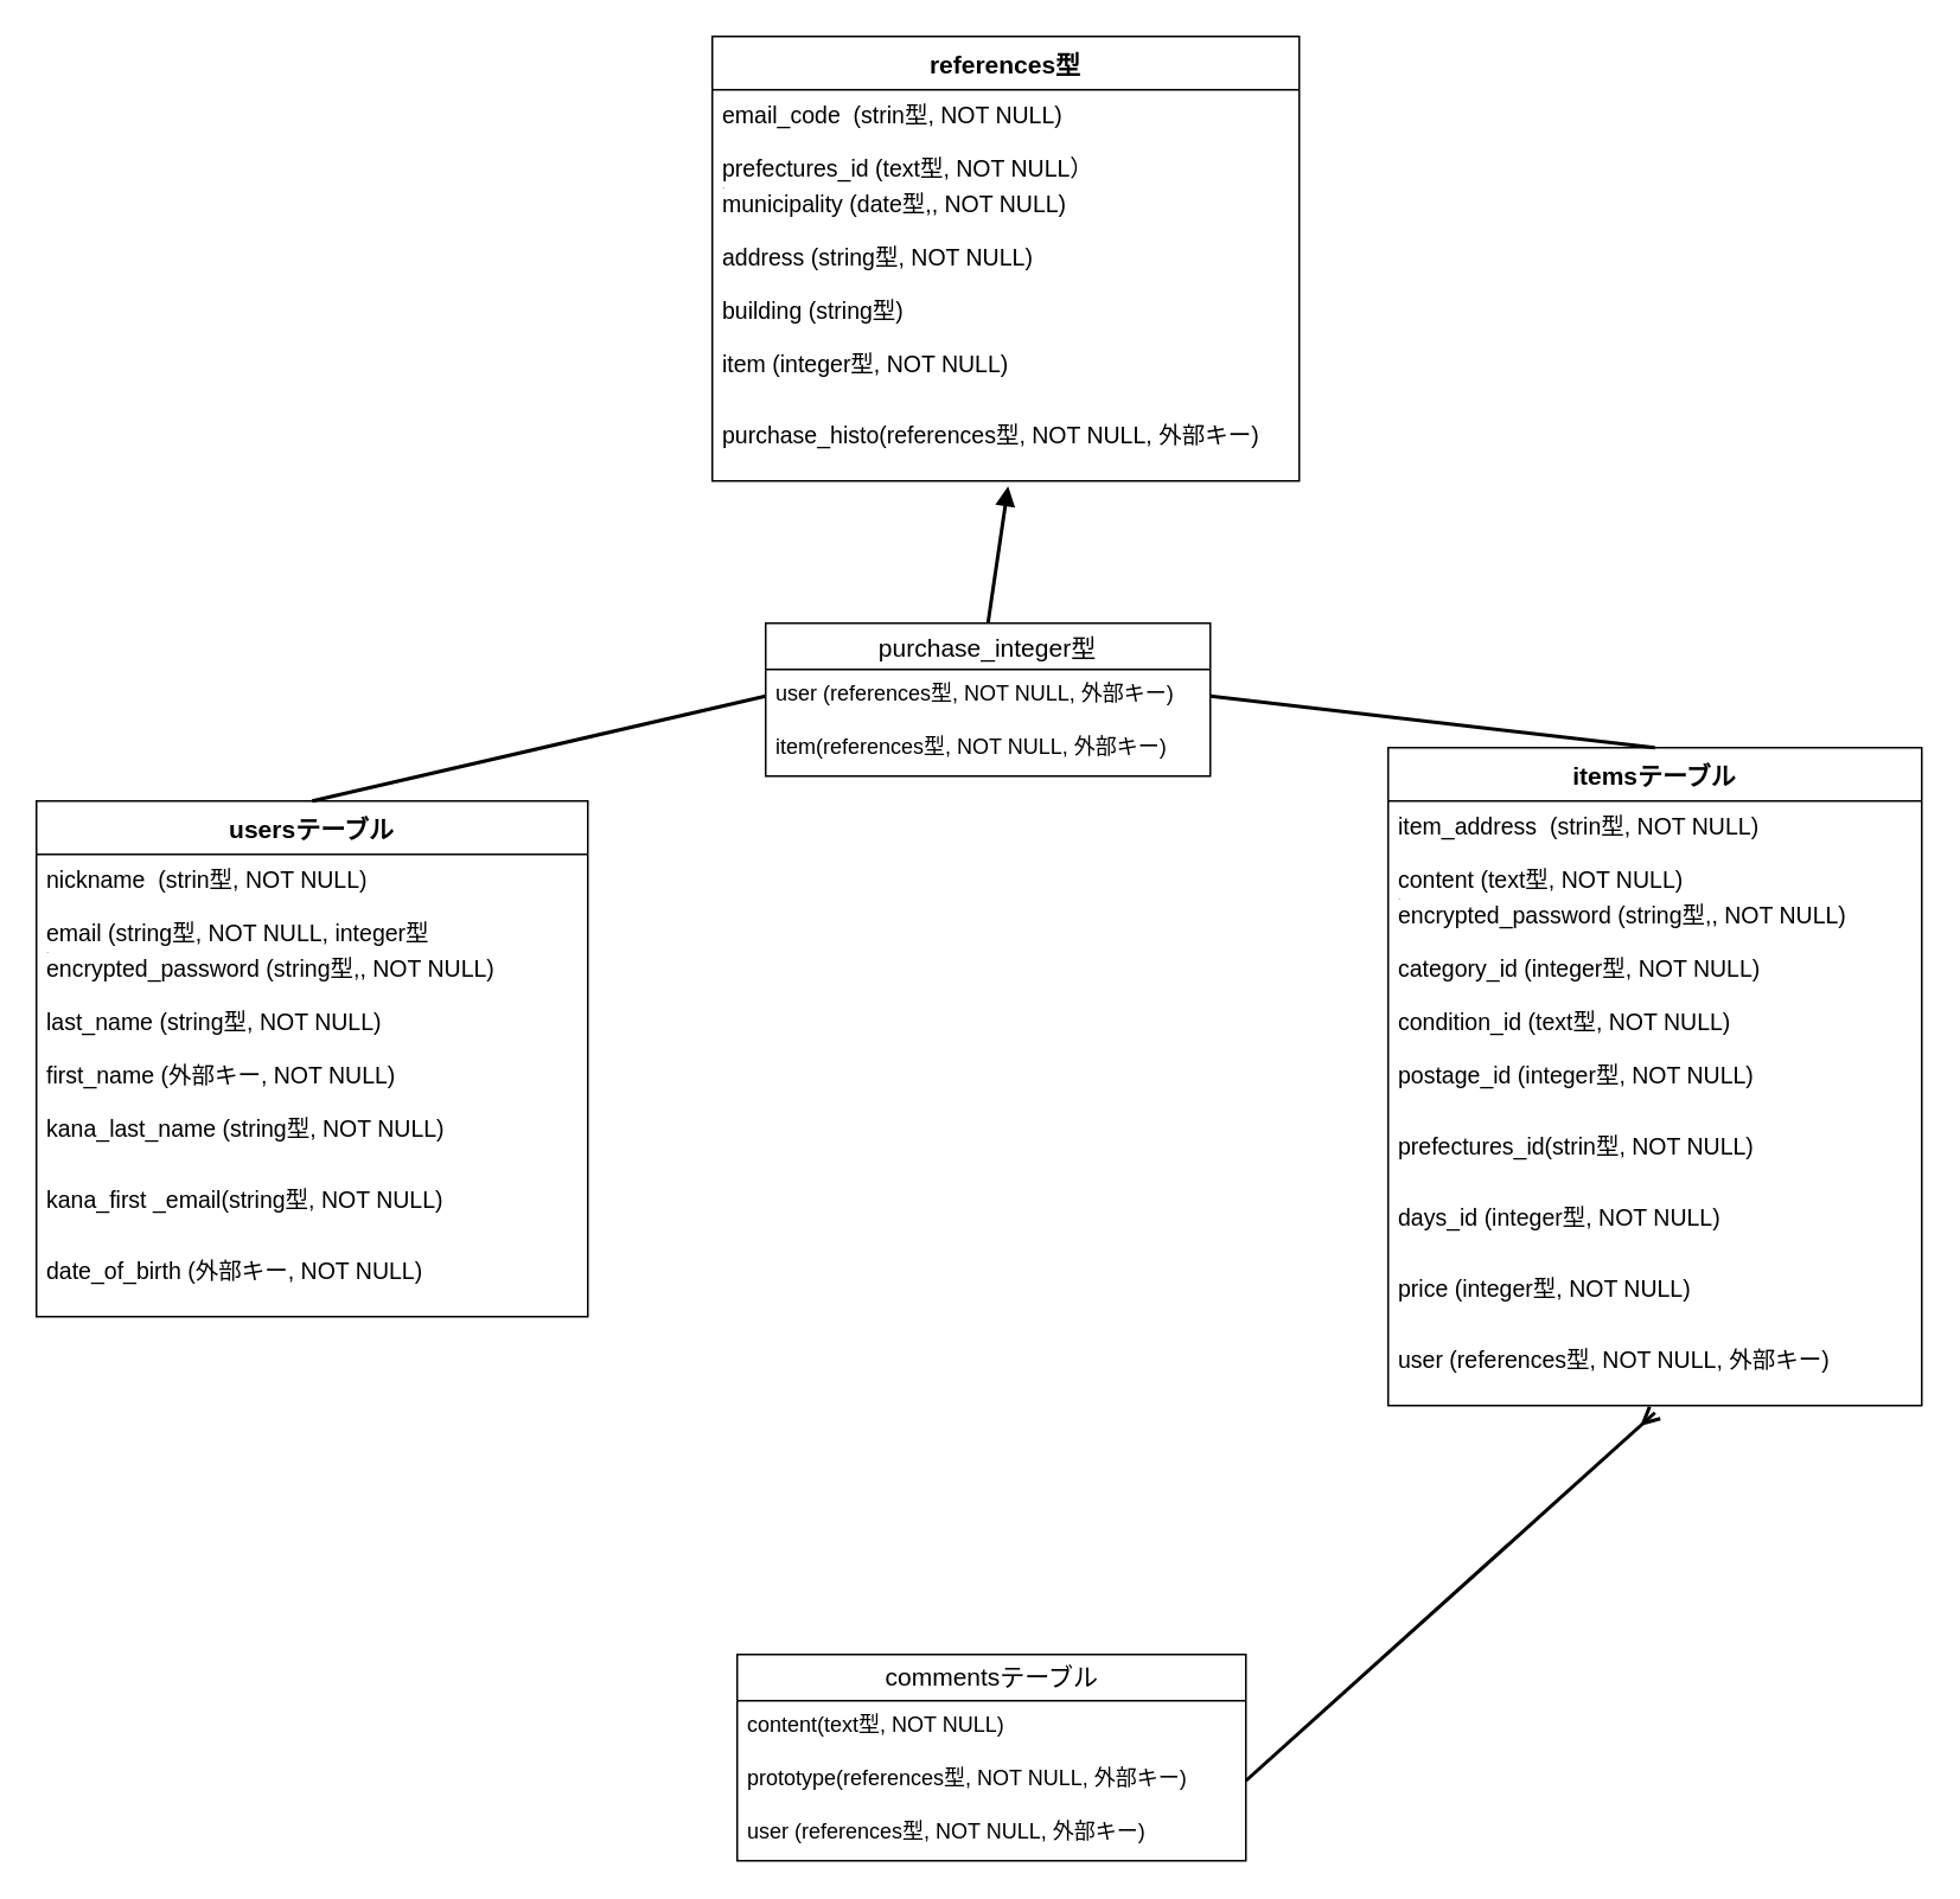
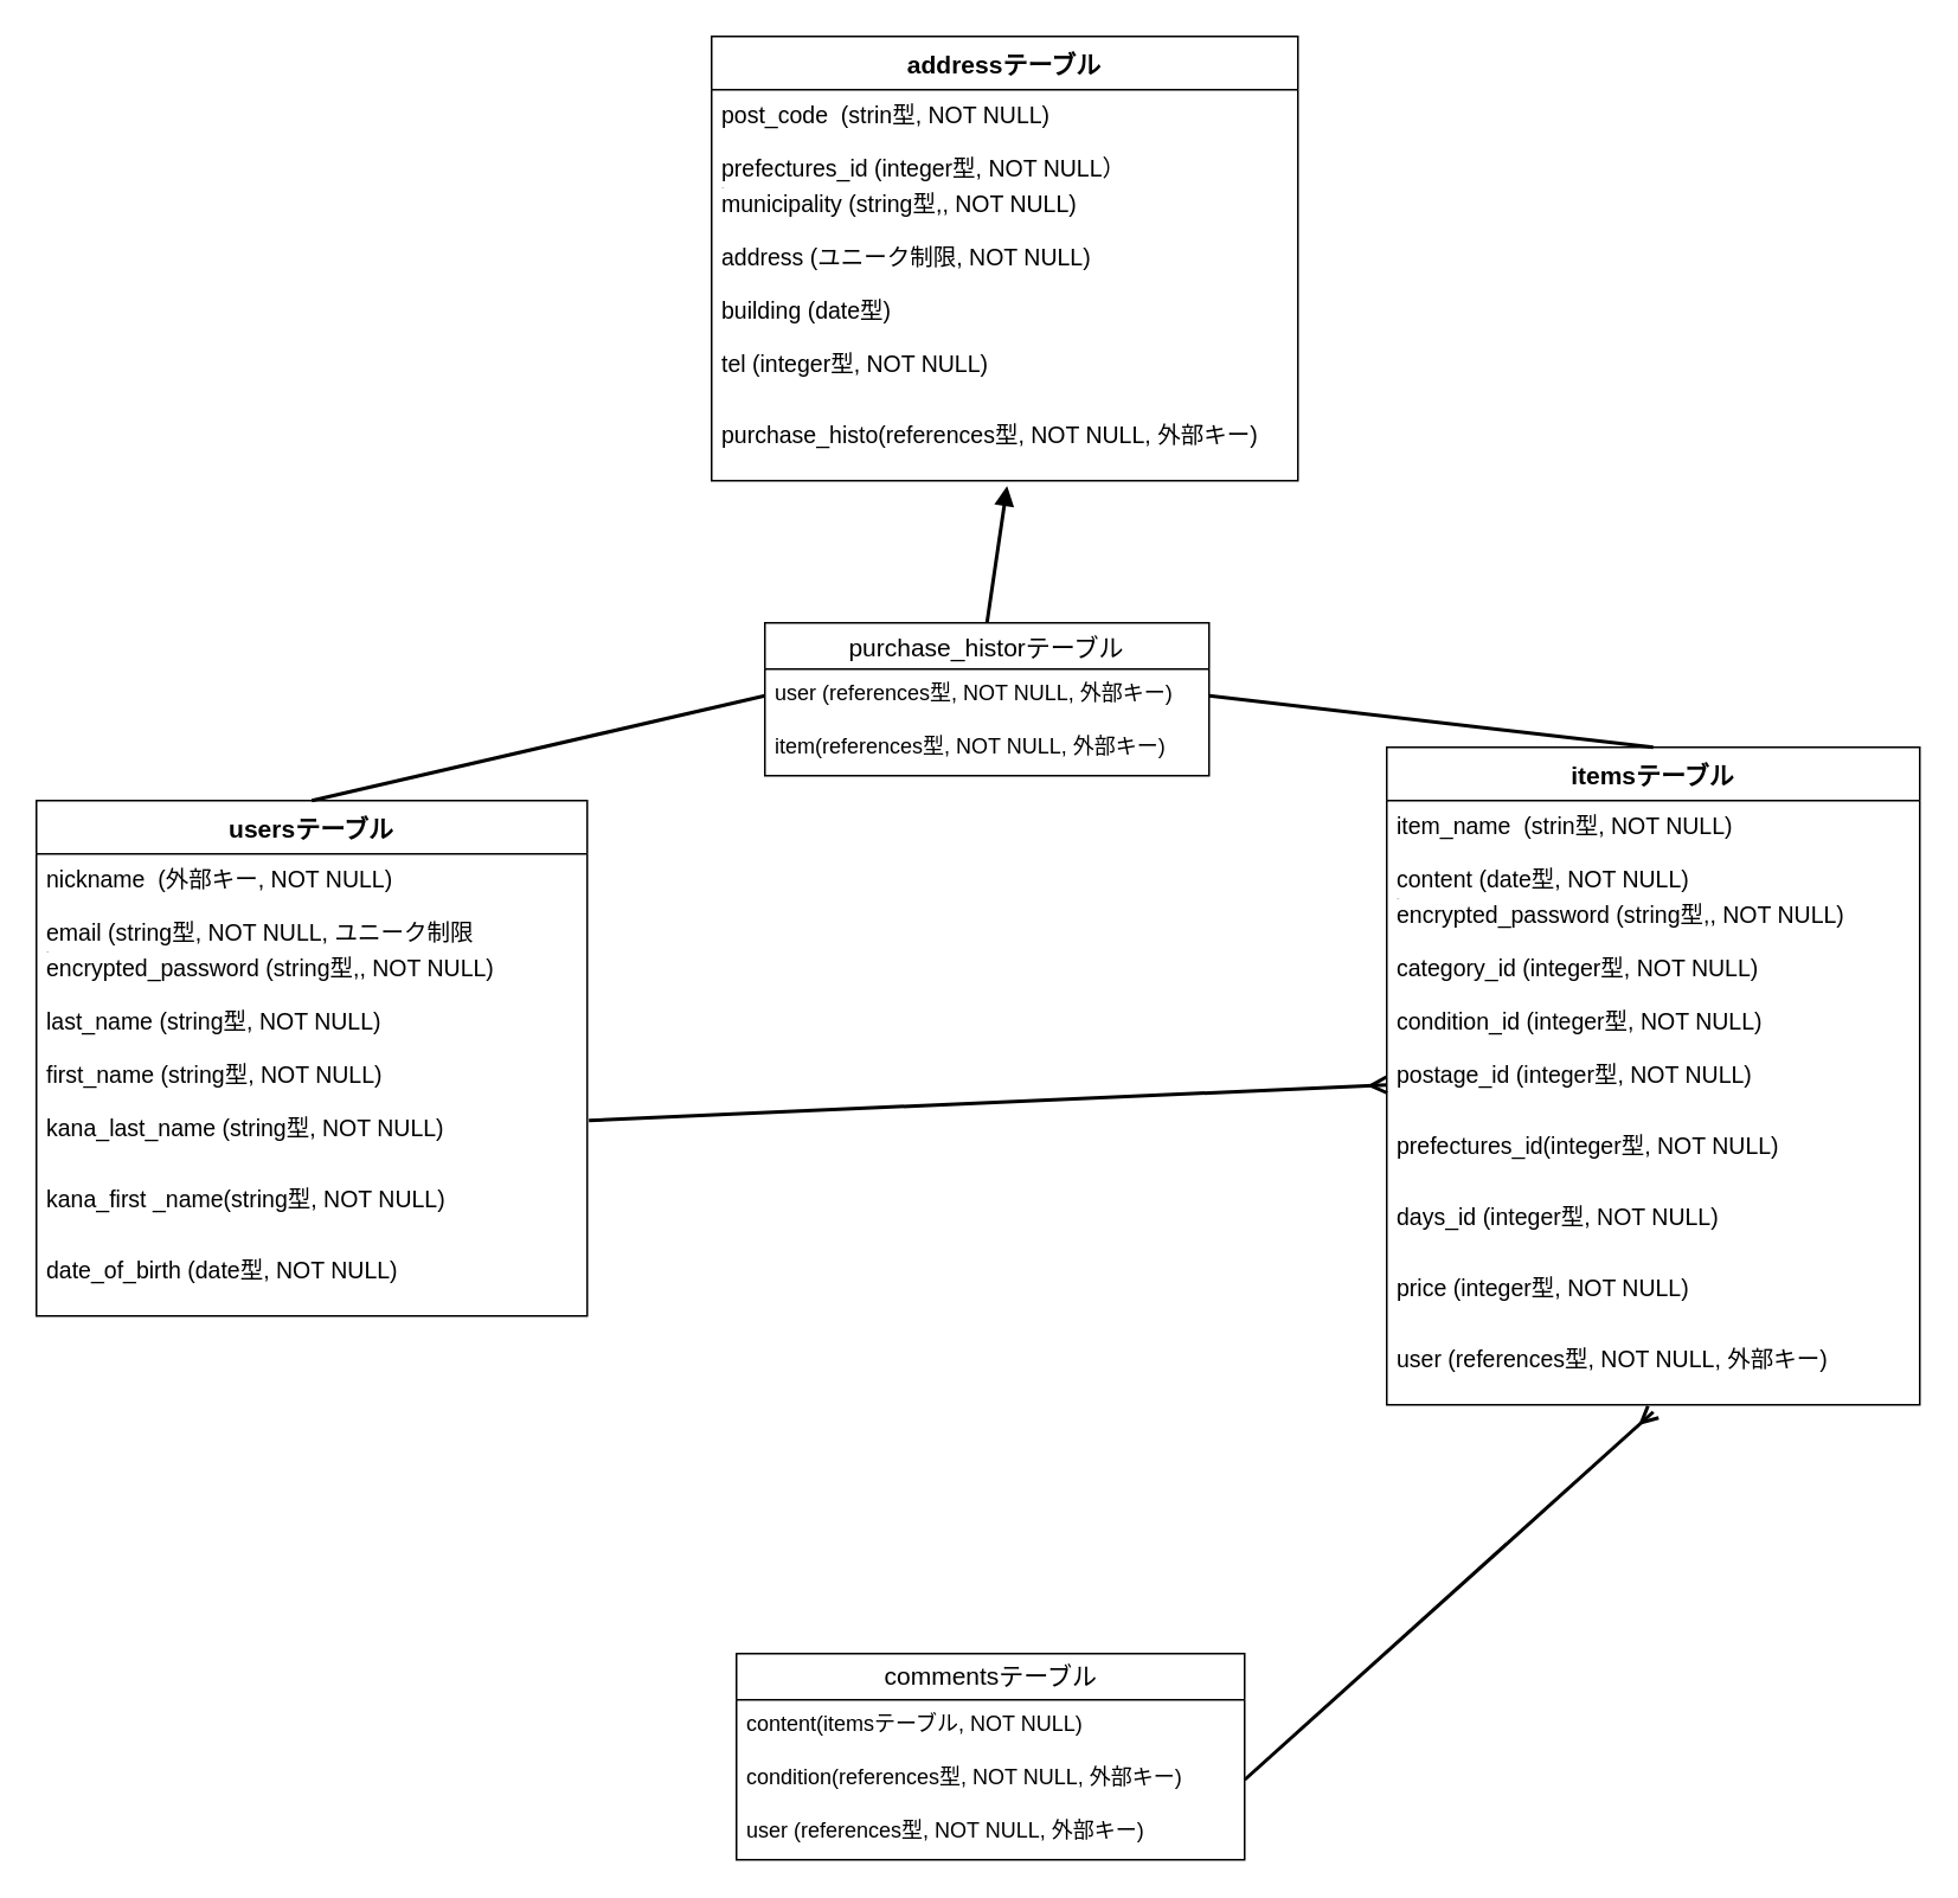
- <mxCell id="23" value="references型" style="swimlane;fontStyle=1;childLayout=stackLayout;horizontal=1;startSize=30;horizontalStack=0;resizeParent=1;resizeParentMax=0;resizeLast=0;collapsible=1;marginBottom=0;align=center;fontSize=14;" vertex="1" parent="1"><mxGeometry x="400" y="20" width="330" height="250" as="geometry" /></mxCell>
+ <mxCell id="23" value="addressテーブル" style="swimlane;fontStyle=1;childLayout=stackLayout;horizontal=1;startSize=30;horizontalStack=0;resizeParent=1;resizeParentMax=0;resizeLast=0;collapsible=1;marginBottom=0;align=center;fontSize=14;" vertex="1" parent="1"><mxGeometry x="400" y="20" width="330" height="250" as="geometry" /></mxCell>
- <mxCell id="24" value="email_code  (strin型, NOT NULL)" style="text;strokeColor=none;fillColor=none;spacingLeft=4;spacingRight=4;overflow=hidden;rotatable=0;points=[[0,0.5],[1,0.5]];portConstraint=eastwest;fontSize=13;" vertex="1" parent="23"><mxGeometry y="30" width="330" height="30" as="geometry" /></mxCell>
+ <mxCell id="24" value="post_code  (strin型, NOT NULL)" style="text;strokeColor=none;fillColor=none;spacingLeft=4;spacingRight=4;overflow=hidden;rotatable=0;points=[[0,0.5],[1,0.5]];portConstraint=eastwest;fontSize=13;" vertex="1" parent="23"><mxGeometry y="30" width="330" height="30" as="geometry" /></mxCell>
- <mxCell id="25" value="prefectures_id (text型, NOT NULL）&#10;)" style="text;strokeColor=none;fillColor=none;spacingLeft=4;spacingRight=4;overflow=hidden;rotatable=0;points=[[0,0.5],[1,0.5]];portConstraint=eastwest;fontSize=13;" vertex="1" parent="23"><mxGeometry y="60" width="330" height="20" as="geometry" /></mxCell>
+ <mxCell id="25" value="prefectures_id (integer型, NOT NULL）&#10;)" style="text;strokeColor=none;fillColor=none;spacingLeft=4;spacingRight=4;overflow=hidden;rotatable=0;points=[[0,0.5],[1,0.5]];portConstraint=eastwest;fontSize=13;" vertex="1" parent="23"><mxGeometry y="60" width="330" height="20" as="geometry" /></mxCell>
- <mxCell id="26" value="municipality (date型,, NOT NULL)" style="text;strokeColor=none;fillColor=none;spacingLeft=4;spacingRight=4;overflow=hidden;rotatable=0;points=[[0,0.5],[1,0.5]];portConstraint=eastwest;fontSize=13;" vertex="1" parent="23"><mxGeometry y="80" width="330" height="30" as="geometry" /></mxCell>
+ <mxCell id="26" value="municipality (string型,, NOT NULL)" style="text;strokeColor=none;fillColor=none;spacingLeft=4;spacingRight=4;overflow=hidden;rotatable=0;points=[[0,0.5],[1,0.5]];portConstraint=eastwest;fontSize=13;" vertex="1" parent="23"><mxGeometry y="80" width="330" height="30" as="geometry" /></mxCell>
- <mxCell id="27" value="address (string型, NOT NULL)" style="text;strokeColor=none;fillColor=none;spacingLeft=4;spacingRight=4;overflow=hidden;rotatable=0;points=[[0,0.5],[1,0.5]];portConstraint=eastwest;fontSize=13;" vertex="1" parent="23"><mxGeometry y="110" width="330" height="30" as="geometry" /></mxCell>
+ <mxCell id="27" value="address (ユニーク制限, NOT NULL)" style="text;strokeColor=none;fillColor=none;spacingLeft=4;spacingRight=4;overflow=hidden;rotatable=0;points=[[0,0.5],[1,0.5]];portConstraint=eastwest;fontSize=13;" vertex="1" parent="23"><mxGeometry y="110" width="330" height="30" as="geometry" /></mxCell>
- <mxCell id="28" value="building (string型)" style="text;strokeColor=none;fillColor=none;spacingLeft=4;spacingRight=4;overflow=hidden;rotatable=0;points=[[0,0.5],[1,0.5]];portConstraint=eastwest;fontSize=13;" vertex="1" parent="23"><mxGeometry y="140" width="330" height="30" as="geometry" /></mxCell>
+ <mxCell id="28" value="building (date型)" style="text;strokeColor=none;fillColor=none;spacingLeft=4;spacingRight=4;overflow=hidden;rotatable=0;points=[[0,0.5],[1,0.5]];portConstraint=eastwest;fontSize=13;" vertex="1" parent="23"><mxGeometry y="140" width="330" height="30" as="geometry" /></mxCell>
- <mxCell id="29" value="item (integer型, NOT NULL)" style="text;strokeColor=none;fillColor=none;spacingLeft=4;spacingRight=4;overflow=hidden;rotatable=0;points=[[0,0.5],[1,0.5]];portConstraint=eastwest;fontSize=13;" vertex="1" parent="23"><mxGeometry y="170" width="330" height="40" as="geometry" /></mxCell>
+ <mxCell id="29" value="tel (integer型, NOT NULL)" style="text;strokeColor=none;fillColor=none;spacingLeft=4;spacingRight=4;overflow=hidden;rotatable=0;points=[[0,0.5],[1,0.5]];portConstraint=eastwest;fontSize=13;" vertex="1" parent="23"><mxGeometry y="170" width="330" height="40" as="geometry" /></mxCell>
- <mxCell id="38" value="purchase_integer型" style="swimlane;fontStyle=0;childLayout=stackLayout;horizontal=1;startSize=26;horizontalStack=0;resizeParent=1;resizeParentMax=0;resizeLast=0;collapsible=1;marginBottom=0;align=center;fontSize=14;" vertex="1" parent="1"><mxGeometry x="430" y="350" width="250" height="86" as="geometry" /></mxCell>
+ <mxCell id="38" value="purchase_historテーブル" style="swimlane;fontStyle=0;childLayout=stackLayout;horizontal=1;startSize=26;horizontalStack=0;resizeParent=1;resizeParentMax=0;resizeLast=0;collapsible=1;marginBottom=0;align=center;fontSize=14;" vertex="1" parent="1"><mxGeometry x="430" y="350" width="250" height="86" as="geometry" /></mxCell>
- <mxCell id="12" value="item_address  (strin型, NOT NULL)" style="text;strokeColor=none;fillColor=none;spacingLeft=4;spacingRight=4;overflow=hidden;rotatable=0;points=[[0,0.5],[1,0.5]];portConstraint=eastwest;fontSize=13;" vertex="1" parent="11"><mxGeometry y="30" width="300" height="30" as="geometry" /></mxCell>
+ <mxCell id="12" value="item_name  (strin型, NOT NULL)" style="text;strokeColor=none;fillColor=none;spacingLeft=4;spacingRight=4;overflow=hidden;rotatable=0;points=[[0,0.5],[1,0.5]];portConstraint=eastwest;fontSize=13;" vertex="1" parent="11"><mxGeometry y="30" width="300" height="30" as="geometry" /></mxCell>
- <mxCell id="3" value="nickname  (strin型, NOT NULL)" style="text;strokeColor=none;fillColor=none;spacingLeft=4;spacingRight=4;overflow=hidden;rotatable=0;points=[[0,0.5],[1,0.5]];portConstraint=eastwest;fontSize=13;" vertex="1" parent="2"><mxGeometry y="30" width="310" height="30" as="geometry" /></mxCell>
+ <mxCell id="3" value="nickname  (外部キー, NOT NULL)" style="text;strokeColor=none;fillColor=none;spacingLeft=4;spacingRight=4;overflow=hidden;rotatable=0;points=[[0,0.5],[1,0.5]];portConstraint=eastwest;fontSize=13;" vertex="1" parent="2"><mxGeometry y="30" width="310" height="30" as="geometry" /></mxCell>
- <mxCell id="13" value="content (text型, NOT NULL)&#10;)" style="text;strokeColor=none;fillColor=none;spacingLeft=4;spacingRight=4;overflow=hidden;rotatable=0;points=[[0,0.5],[1,0.5]];portConstraint=eastwest;fontSize=13;" vertex="1" parent="11"><mxGeometry y="60" width="300" height="20" as="geometry" /></mxCell>
+ <mxCell id="13" value="content (date型, NOT NULL)&#10;)" style="text;strokeColor=none;fillColor=none;spacingLeft=4;spacingRight=4;overflow=hidden;rotatable=0;points=[[0,0.5],[1,0.5]];portConstraint=eastwest;fontSize=13;" vertex="1" parent="11"><mxGeometry y="60" width="300" height="20" as="geometry" /></mxCell>
- <mxCell id="4" value="email (string型, NOT NULL, integer型&#10;)" style="text;strokeColor=none;fillColor=none;spacingLeft=4;spacingRight=4;overflow=hidden;rotatable=0;points=[[0,0.5],[1,0.5]];portConstraint=eastwest;fontSize=13;" vertex="1" parent="2"><mxGeometry y="60" width="310" height="20" as="geometry" /></mxCell>
+ <mxCell id="4" value="email (string型, NOT NULL, ユニーク制限&#10;)" style="text;strokeColor=none;fillColor=none;spacingLeft=4;spacingRight=4;overflow=hidden;rotatable=0;points=[[0,0.5],[1,0.5]];portConstraint=eastwest;fontSize=13;" vertex="1" parent="2"><mxGeometry y="60" width="310" height="20" as="geometry" /></mxCell>
- <mxCell id="16" value="condition_id (text型, NOT NULL)" style="text;strokeColor=none;fillColor=none;spacingLeft=4;spacingRight=4;overflow=hidden;rotatable=0;points=[[0,0.5],[1,0.5]];portConstraint=eastwest;fontSize=13;" vertex="1" parent="11"><mxGeometry y="140" width="300" height="30" as="geometry" /></mxCell>
+ <mxCell id="16" value="condition_id (integer型, NOT NULL)" style="text;strokeColor=none;fillColor=none;spacingLeft=4;spacingRight=4;overflow=hidden;rotatable=0;points=[[0,0.5],[1,0.5]];portConstraint=eastwest;fontSize=13;" vertex="1" parent="11"><mxGeometry y="140" width="300" height="30" as="geometry" /></mxCell>
- <mxCell id="7" value="first_name (外部キー, NOT NULL)" style="text;strokeColor=none;fillColor=none;spacingLeft=4;spacingRight=4;overflow=hidden;rotatable=0;points=[[0,0.5],[1,0.5]];portConstraint=eastwest;fontSize=13;" vertex="1" parent="2"><mxGeometry y="140" width="310" height="30" as="geometry" /></mxCell>
+ <mxCell id="7" value="first_name (string型, NOT NULL)" style="text;strokeColor=none;fillColor=none;spacingLeft=4;spacingRight=4;overflow=hidden;rotatable=0;points=[[0,0.5],[1,0.5]];portConstraint=eastwest;fontSize=13;" vertex="1" parent="2"><mxGeometry y="140" width="310" height="30" as="geometry" /></mxCell>
+ <mxCell id="22" style="edgeStyle=none;html=1;exitX=0;exitY=0.5;exitDx=0;exitDy=0;entryX=1.003;entryY=0.25;entryDx=0;entryDy=0;entryPerimeter=0;startArrow=ERmany;startFill=0;strokeWidth=2;endArrow=none;endFill=0;" edge="1" parent="1" source="17" target="8"><mxGeometry relative="1" as="geometry" /></mxCell>
- <mxCell id="18" value="prefectures_id(strin型, NOT NULL)" style="text;strokeColor=none;fillColor=none;spacingLeft=4;spacingRight=4;overflow=hidden;rotatable=0;points=[[0,0.5],[1,0.5]];portConstraint=eastwest;fontSize=13;" vertex="1" parent="11"><mxGeometry y="210" width="300" height="40" as="geometry" /></mxCell>
+ <mxCell id="18" value="prefectures_id(integer型, NOT NULL)" style="text;strokeColor=none;fillColor=none;spacingLeft=4;spacingRight=4;overflow=hidden;rotatable=0;points=[[0,0.5],[1,0.5]];portConstraint=eastwest;fontSize=13;" vertex="1" parent="11"><mxGeometry y="210" width="300" height="40" as="geometry" /></mxCell>
- <mxCell id="9" value="kana_first _email(string型, NOT NULL)" style="text;strokeColor=none;fillColor=none;spacingLeft=4;spacingRight=4;overflow=hidden;rotatable=0;points=[[0,0.5],[1,0.5]];portConstraint=eastwest;fontSize=13;" vertex="1" parent="2"><mxGeometry y="210" width="310" height="40" as="geometry" /></mxCell>
+ <mxCell id="9" value="kana_first _name(string型, NOT NULL)" style="text;strokeColor=none;fillColor=none;spacingLeft=4;spacingRight=4;overflow=hidden;rotatable=0;points=[[0,0.5],[1,0.5]];portConstraint=eastwest;fontSize=13;" vertex="1" parent="2"><mxGeometry y="210" width="310" height="40" as="geometry" /></mxCell>
- <mxCell id="10" value="date_of_birth (外部キー, NOT NULL)" style="text;strokeColor=none;fillColor=none;spacingLeft=4;spacingRight=4;overflow=hidden;rotatable=0;points=[[0,0.5],[1,0.5]];portConstraint=eastwest;fontSize=13;" vertex="1" parent="2"><mxGeometry y="250" width="310" height="40" as="geometry" /></mxCell>
+ <mxCell id="10" value="date_of_birth (date型, NOT NULL)" style="text;strokeColor=none;fillColor=none;spacingLeft=4;spacingRight=4;overflow=hidden;rotatable=0;points=[[0,0.5],[1,0.5]];portConstraint=eastwest;fontSize=13;" vertex="1" parent="2"><mxGeometry y="250" width="310" height="40" as="geometry" /></mxCell>
- <mxCell id="34" value="content(text型, NOT NULL)" style="text;strokeColor=none;fillColor=none;spacingLeft=4;spacingRight=4;overflow=hidden;rotatable=0;points=[[0,0.5],[1,0.5]];portConstraint=eastwest;fontSize=12;" vertex="1" parent="33"><mxGeometry y="26" width="286" height="30" as="geometry" /></mxCell>
+ <mxCell id="34" value="content(itemsテーブル, NOT NULL)" style="text;strokeColor=none;fillColor=none;spacingLeft=4;spacingRight=4;overflow=hidden;rotatable=0;points=[[0,0.5],[1,0.5]];portConstraint=eastwest;fontSize=12;" vertex="1" parent="33"><mxGeometry y="26" width="286" height="30" as="geometry" /></mxCell>
- <mxCell id="35" value="prototype(references型, NOT NULL, 外部キー)" style="text;strokeColor=none;fillColor=none;spacingLeft=4;spacingRight=4;overflow=hidden;rotatable=0;points=[[0,0.5],[1,0.5]];portConstraint=eastwest;fontSize=12;" vertex="1" parent="33"><mxGeometry y="56" width="286" height="30" as="geometry" /></mxCell>
+ <mxCell id="35" value="condition(references型, NOT NULL, 外部キー)" style="text;strokeColor=none;fillColor=none;spacingLeft=4;spacingRight=4;overflow=hidden;rotatable=0;points=[[0,0.5],[1,0.5]];portConstraint=eastwest;fontSize=12;" vertex="1" parent="33"><mxGeometry y="56" width="286" height="30" as="geometry" /></mxCell>
